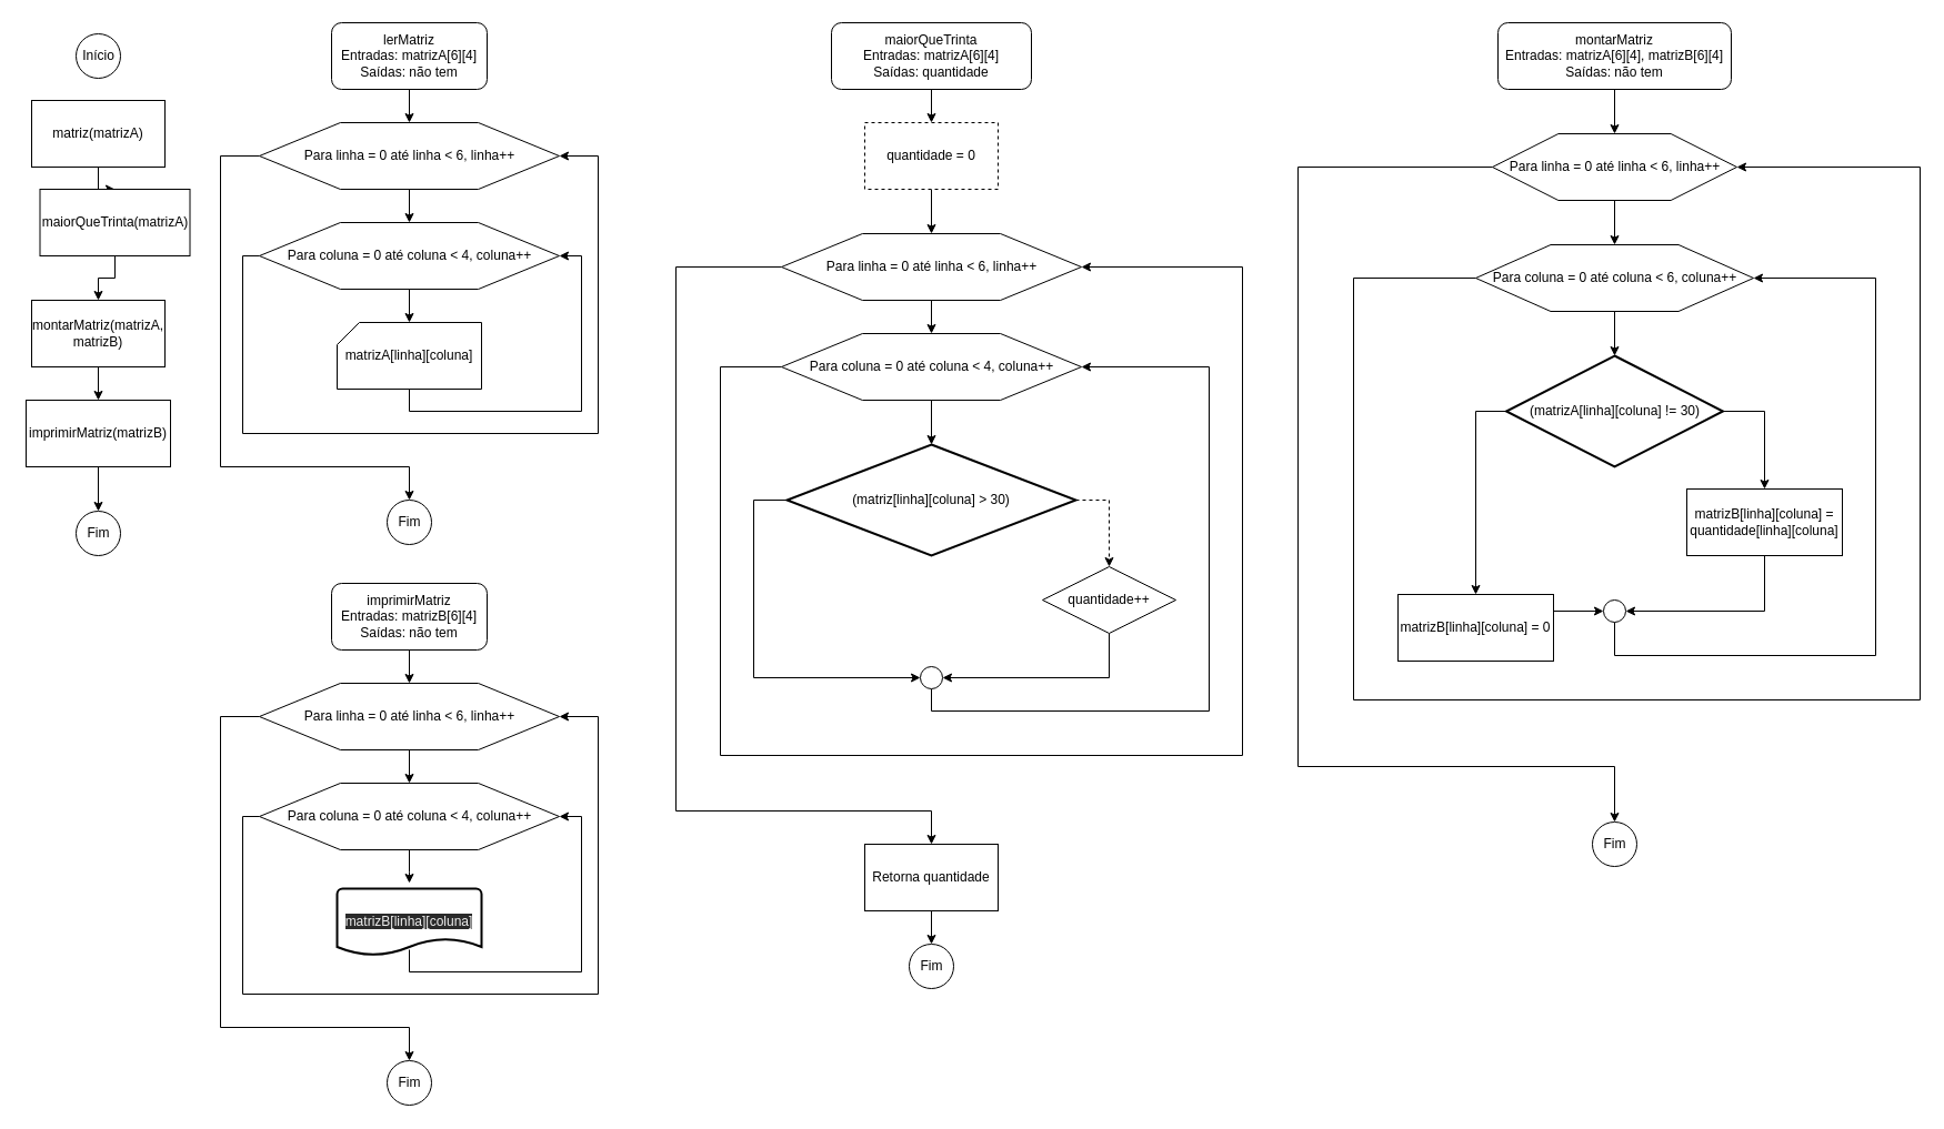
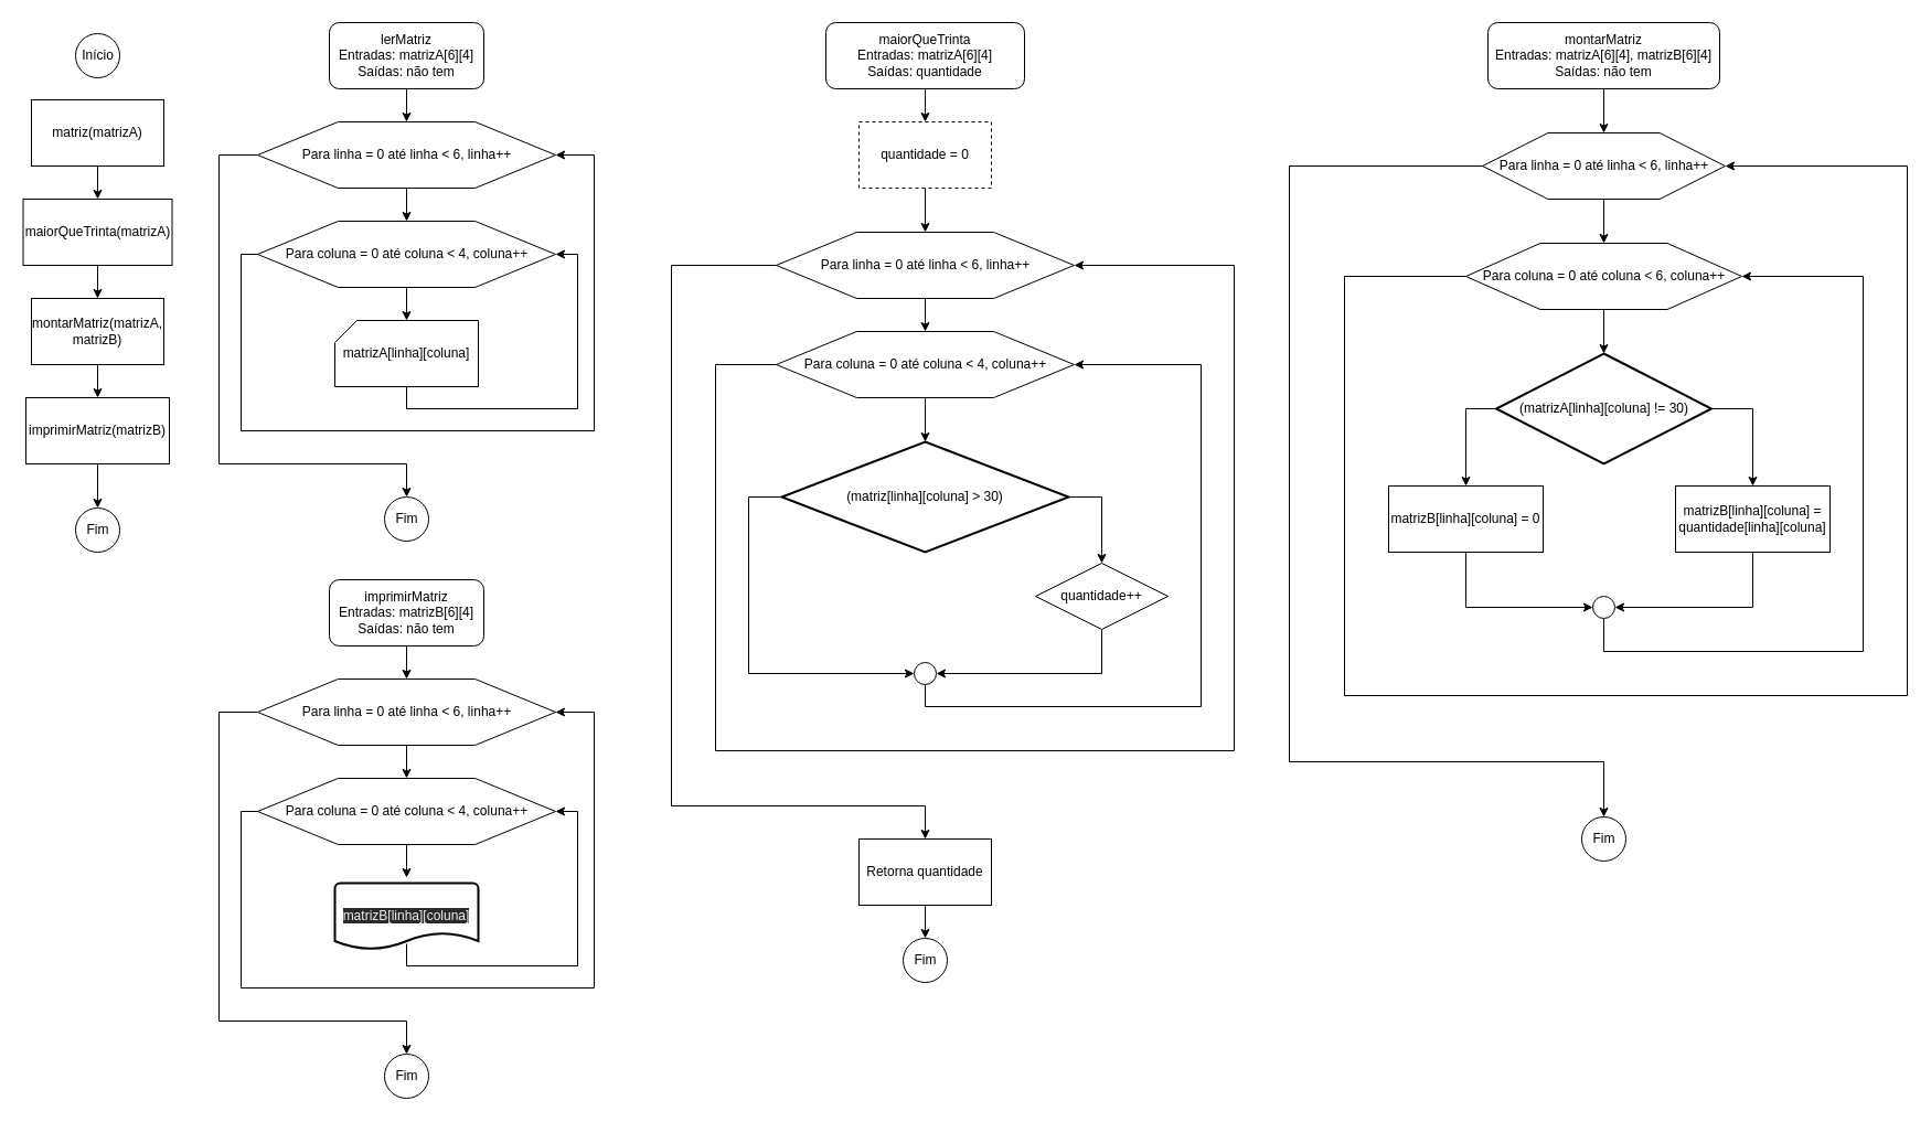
- <mxCell id="6" value="maiorQueTrinta(matrizA)" style="rounded=0;whiteSpace=wrap;html=1;" vertex="1" parent="1"><mxGeometry x="35.5" y="170" width="135" height="60" as="geometry" /></mxCell>
+ <mxCell id="6" value="maiorQueTrinta(matrizA)" style="rounded=0;whiteSpace=wrap;html=1;" vertex="1" parent="1"><mxGeometry x="20.5" y="180" width="135" height="60" as="geometry" /></mxCell>
- <mxCell id="30" style="edgeStyle=orthogonalEdgeStyle;rounded=0;orthogonalLoop=1;jettySize=auto;html=1;entryX=0.5;entryY=0;entryDx=0;entryDy=0;dashed=1;" edge="1" parent="1" source="32" target="34"><mxGeometry relative="1" as="geometry"><Array as="points"><mxPoint x="998" y="450" /></Array></mxGeometry></mxCell>
+ <mxCell id="30" style="edgeStyle=orthogonalEdgeStyle;rounded=0;orthogonalLoop=1;jettySize=auto;html=1;entryX=0.5;entryY=0;entryDx=0;entryDy=0;" edge="1" parent="1" source="32" target="34"><mxGeometry relative="1" as="geometry"><Array as="points"><mxPoint x="998" y="450" /></Array></mxGeometry></mxCell>
- <mxCell id="54" value="matrizB[linha][coluna] = 0" style="rounded=0;whiteSpace=wrap;html=1;" vertex="1" parent="1"><mxGeometry x="1258" y="535" width="140" height="60" as="geometry" /></mxCell>
+ <mxCell id="54" value="matrizB[linha][coluna] = 0" style="rounded=0;whiteSpace=wrap;html=1;" vertex="1" parent="1"><mxGeometry x="1258" y="440" width="140" height="60" as="geometry" /></mxCell>
